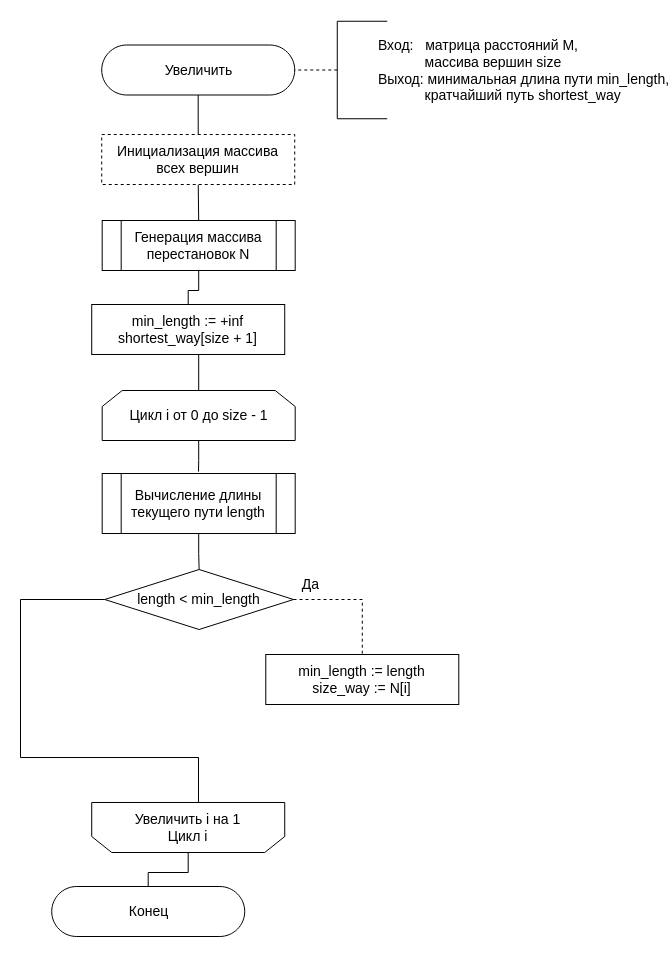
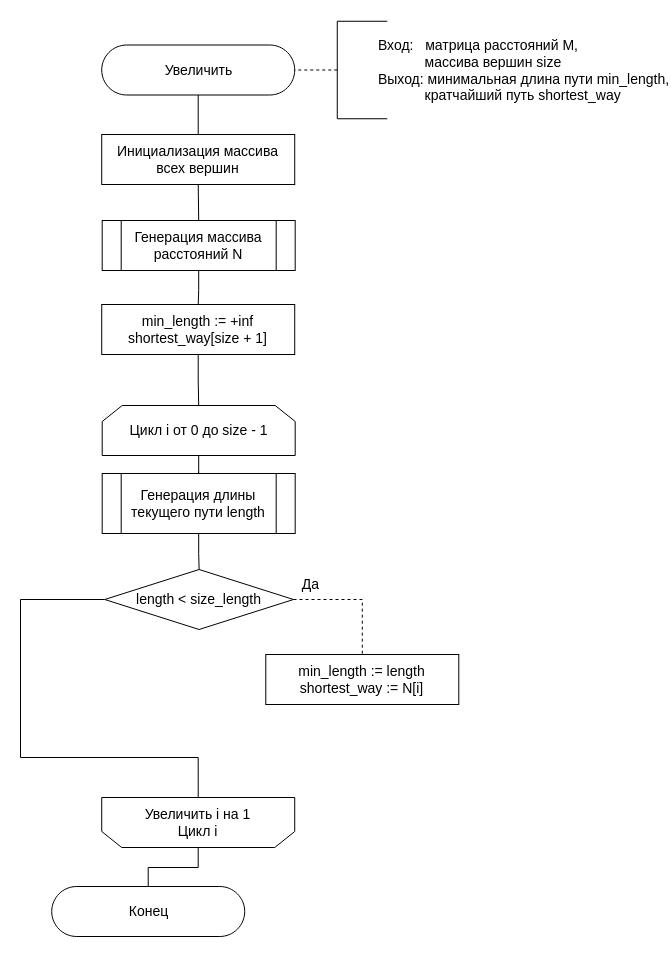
- <mxCell id="7" value="&lt;div&gt;&lt;font style=&quot;font-size: 14px;&quot;&gt;Инициализация массива&lt;/font&gt;&lt;/div&gt;&lt;div&gt;&lt;font style=&quot;font-size: 14px;&quot;&gt;всех вершин&lt;/font&gt;&lt;/div&gt;" style="rounded=0;whiteSpace=wrap;html=1;shadow=0;glass=0;sketch=0;strokeWidth=1;gradientColor=none;fontSize=14;dashed=1;" parent="1" vertex="1"><mxGeometry x="101.22" y="134" width="193" height="50" as="geometry" /></mxCell>
+ <mxCell id="7" value="&lt;div&gt;&lt;font style=&quot;font-size: 14px;&quot;&gt;Инициализация массива&lt;/font&gt;&lt;/div&gt;&lt;div&gt;&lt;font style=&quot;font-size: 14px;&quot;&gt;всех вершин&lt;/font&gt;&lt;/div&gt;" style="rounded=0;whiteSpace=wrap;html=1;shadow=0;glass=0;sketch=0;strokeWidth=1;gradientColor=none;fontSize=14;" parent="1" vertex="1"><mxGeometry x="101.22" y="134" width="193" height="50" as="geometry" /></mxCell>
- <mxCell id="9" value="&lt;div&gt;&lt;span style=&quot;font-size: 14px;&quot;&gt;Генерация массива&lt;/span&gt;&lt;/div&gt;&lt;div&gt;&lt;span style=&quot;font-size: 14px;&quot;&gt;перестановок N &lt;/span&gt;&lt;/div&gt;&lt;div&gt;&lt;span style=&quot;font-size: 14px;&quot;&gt;&lt;/span&gt;&lt;/div&gt;" style="shape=process;whiteSpace=wrap;html=1;backgroundOutline=1;fontSize=14;" parent="1" vertex="1"><mxGeometry x="101.69" y="220" width="193" height="50" as="geometry" /></mxCell>
+ <mxCell id="9" value="&lt;div&gt;&lt;span style=&quot;font-size: 14px;&quot;&gt;Генерация массива&lt;/span&gt;&lt;/div&gt;&lt;div&gt;&lt;span style=&quot;font-size: 14px;&quot;&gt;расстояний N &lt;/span&gt;&lt;/div&gt;&lt;div&gt;&lt;span style=&quot;font-size: 14px;&quot;&gt;&lt;/span&gt;&lt;/div&gt;" style="shape=process;whiteSpace=wrap;html=1;backgroundOutline=1;fontSize=14;" parent="1" vertex="1"><mxGeometry x="101.69" y="220" width="193" height="50" as="geometry" /></mxCell>
- <mxCell id="11" value="&lt;div&gt;&lt;font style=&quot;font-size: 14px;&quot;&gt;min_length := +inf&lt;/font&gt;&lt;/div&gt;&lt;div&gt;&lt;font style=&quot;font-size: 14px;&quot;&gt;shortest_way[size + 1]&lt;/font&gt;&lt;/div&gt;" style="rounded=0;whiteSpace=wrap;html=1;shadow=0;glass=0;sketch=0;strokeWidth=1;gradientColor=none;fontSize=14;" parent="1" vertex="1"><mxGeometry x="91.22" y="304" width="193" height="50" as="geometry" /></mxCell>
+ <mxCell id="11" value="&lt;div&gt;&lt;font style=&quot;font-size: 14px;&quot;&gt;min_length := +inf&lt;/font&gt;&lt;/div&gt;&lt;div&gt;&lt;font style=&quot;font-size: 14px;&quot;&gt;shortest_way[size + 1]&lt;/font&gt;&lt;/div&gt;" style="rounded=0;whiteSpace=wrap;html=1;shadow=0;glass=0;sketch=0;strokeWidth=1;gradientColor=none;fontSize=14;" parent="1" vertex="1"><mxGeometry x="101.22" y="304" width="193" height="50" as="geometry" /></mxCell>
- <mxCell id="13" value="&lt;font style=&quot;font-size: 14px;&quot;&gt;&lt;span style=&quot;font-size: 14px;&quot;&gt;Цикл i от 0 до&amp;nbsp;&lt;/span&gt;&lt;span style=&quot;font-size: 14px;&quot;&gt;size - 1&lt;/span&gt;&lt;br style=&quot;font-size: 14px;&quot;&gt;&lt;/font&gt;" style="shape=loopLimit;whiteSpace=wrap;html=1;strokeWidth=1;fontSize=14;" parent="1" vertex="1"><mxGeometry x="101.69" y="390" width="193" height="50" as="geometry" /></mxCell>
+ <mxCell id="13" value="&lt;font style=&quot;font-size: 14px;&quot;&gt;&lt;span style=&quot;font-size: 14px;&quot;&gt;Цикл i от 0 до&amp;nbsp;&lt;/span&gt;&lt;span style=&quot;font-size: 14px;&quot;&gt;size - 1&lt;/span&gt;&lt;br style=&quot;font-size: 14px;&quot;&gt;&lt;/font&gt;" style="shape=loopLimit;whiteSpace=wrap;html=1;strokeWidth=1;fontSize=14;" parent="1" vertex="1"><mxGeometry x="101.69" y="405" width="193" height="50" as="geometry" /></mxCell>
- <mxCell id="16" value="&lt;span style=&quot;font-size: 14px;&quot;&gt;Вычисление длины текущего пути length&lt;/span&gt;" style="shape=process;whiteSpace=wrap;html=1;backgroundOutline=1;fontSize=14;" parent="1" vertex="1"><mxGeometry x="101.69" y="473" width="193" height="60" as="geometry" /></mxCell>
+ <mxCell id="16" value="&lt;span style=&quot;font-size: 14px;&quot;&gt;Генерация длины текущего пути length&lt;/span&gt;" style="shape=process;whiteSpace=wrap;html=1;backgroundOutline=1;fontSize=14;" parent="1" vertex="1"><mxGeometry x="101.69" y="473" width="193" height="60" as="geometry" /></mxCell>
- <mxCell id="20" value="&lt;span style=&quot;font-size: 14px;&quot;&gt;length &amp;lt; min_length&lt;/span&gt;" style="strokeWidth=1;html=1;shape=mxgraph.flowchart.decision;whiteSpace=wrap;rounded=1;shadow=0;glass=0;sketch=0;gradientColor=none;fontSize=14;" parent="1" vertex="1"><mxGeometry x="104.22" y="569" width="188.78" height="60" as="geometry" /></mxCell>
+ <mxCell id="20" value="&lt;span style=&quot;font-size: 14px;&quot;&gt;length &amp;lt; size_length&lt;/span&gt;" style="strokeWidth=1;html=1;shape=mxgraph.flowchart.decision;whiteSpace=wrap;rounded=1;shadow=0;glass=0;sketch=0;gradientColor=none;fontSize=14;" parent="1" vertex="1"><mxGeometry x="104.22" y="569" width="188.78" height="60" as="geometry" /></mxCell>
- <mxCell id="21" value="&lt;div&gt;&lt;font style=&quot;font-size: 14px;&quot;&gt;min_length := length&lt;br&gt;&lt;/font&gt;&lt;/div&gt;&lt;div&gt;&lt;font style=&quot;font-size: 14px;&quot;&gt;size_way := N[i]&lt;br style=&quot;font-size: 14px;&quot;&gt;&lt;/font&gt;&lt;/div&gt;" style="rounded=0;whiteSpace=wrap;html=1;shadow=0;glass=0;sketch=0;strokeWidth=1;gradientColor=none;fontSize=14;" parent="1" vertex="1"><mxGeometry x="265.28" y="654" width="193" height="50" as="geometry" /></mxCell>
+ <mxCell id="21" value="&lt;div&gt;&lt;font style=&quot;font-size: 14px;&quot;&gt;min_length := length&lt;br&gt;&lt;/font&gt;&lt;/div&gt;&lt;div&gt;&lt;font style=&quot;font-size: 14px;&quot;&gt;shortest_way := N[i]&lt;br style=&quot;font-size: 14px;&quot;&gt;&lt;/font&gt;&lt;/div&gt;" style="rounded=0;whiteSpace=wrap;html=1;shadow=0;glass=0;sketch=0;strokeWidth=1;gradientColor=none;fontSize=14;" parent="1" vertex="1"><mxGeometry x="265.28" y="654" width="193" height="50" as="geometry" /></mxCell>
- <mxCell id="24" value="&lt;div&gt;&lt;font style=&quot;font-size: 14px;&quot;&gt;Увеличить i на 1&lt;/font&gt;&lt;/div&gt;&lt;div&gt;&lt;font style=&quot;font-size: 14px;&quot;&gt;Цикл i&lt;br&gt;&lt;/font&gt;&lt;/div&gt;" style="shape=loopLimit;whiteSpace=wrap;html=1;strokeWidth=1;direction=west;fontSize=14;" parent="1" vertex="1"><mxGeometry x="91.22" y="802" width="193" height="50" as="geometry" /></mxCell>
+ <mxCell id="24" value="&lt;div&gt;&lt;font style=&quot;font-size: 14px;&quot;&gt;Увеличить i на 1&lt;/font&gt;&lt;/div&gt;&lt;div&gt;&lt;font style=&quot;font-size: 14px;&quot;&gt;Цикл i&lt;br&gt;&lt;/font&gt;&lt;/div&gt;" style="shape=loopLimit;whiteSpace=wrap;html=1;strokeWidth=1;direction=west;fontSize=14;" parent="1" vertex="1"><mxGeometry x="101.22" y="797" width="193" height="50" as="geometry" /></mxCell>
